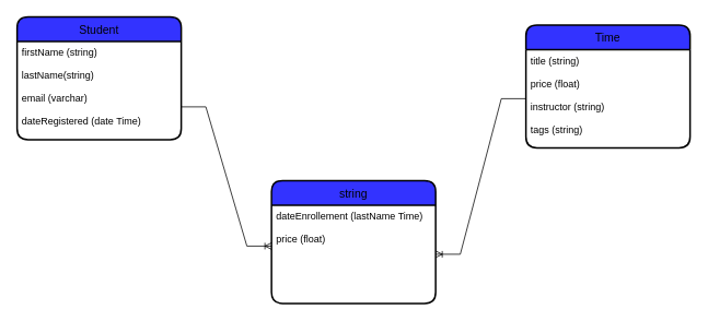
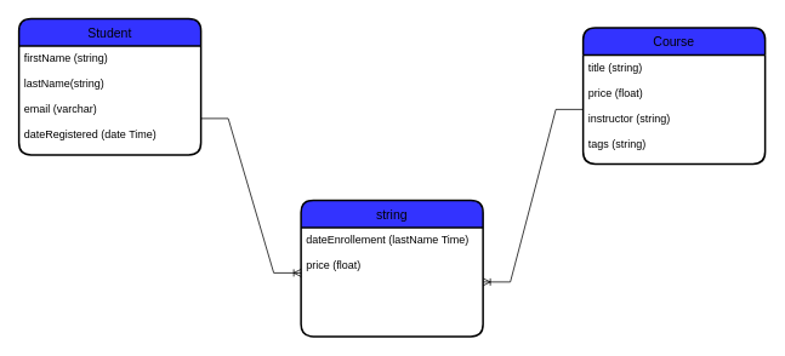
- <mxCell id="4" value="Time" style="swimlane;childLayout=stackLayout;horizontal=1;startSize=30;horizontalStack=0;rounded=1;fontSize=14;fontStyle=0;strokeWidth=2;resizeParent=0;resizeLast=1;shadow=0;dashed=0;align=center;fillColor=#3333FF;" vertex="1" parent="1"><mxGeometry x="640" y="30" width="200" height="150" as="geometry" /></mxCell>
+ <mxCell id="4" value="Course" style="swimlane;childLayout=stackLayout;horizontal=1;startSize=30;horizontalStack=0;rounded=1;fontSize=14;fontStyle=0;strokeWidth=2;resizeParent=0;resizeLast=1;shadow=0;dashed=0;align=center;fillColor=#3333FF;" vertex="1" parent="1"><mxGeometry x="640" y="30" width="200" height="150" as="geometry" /></mxCell>
